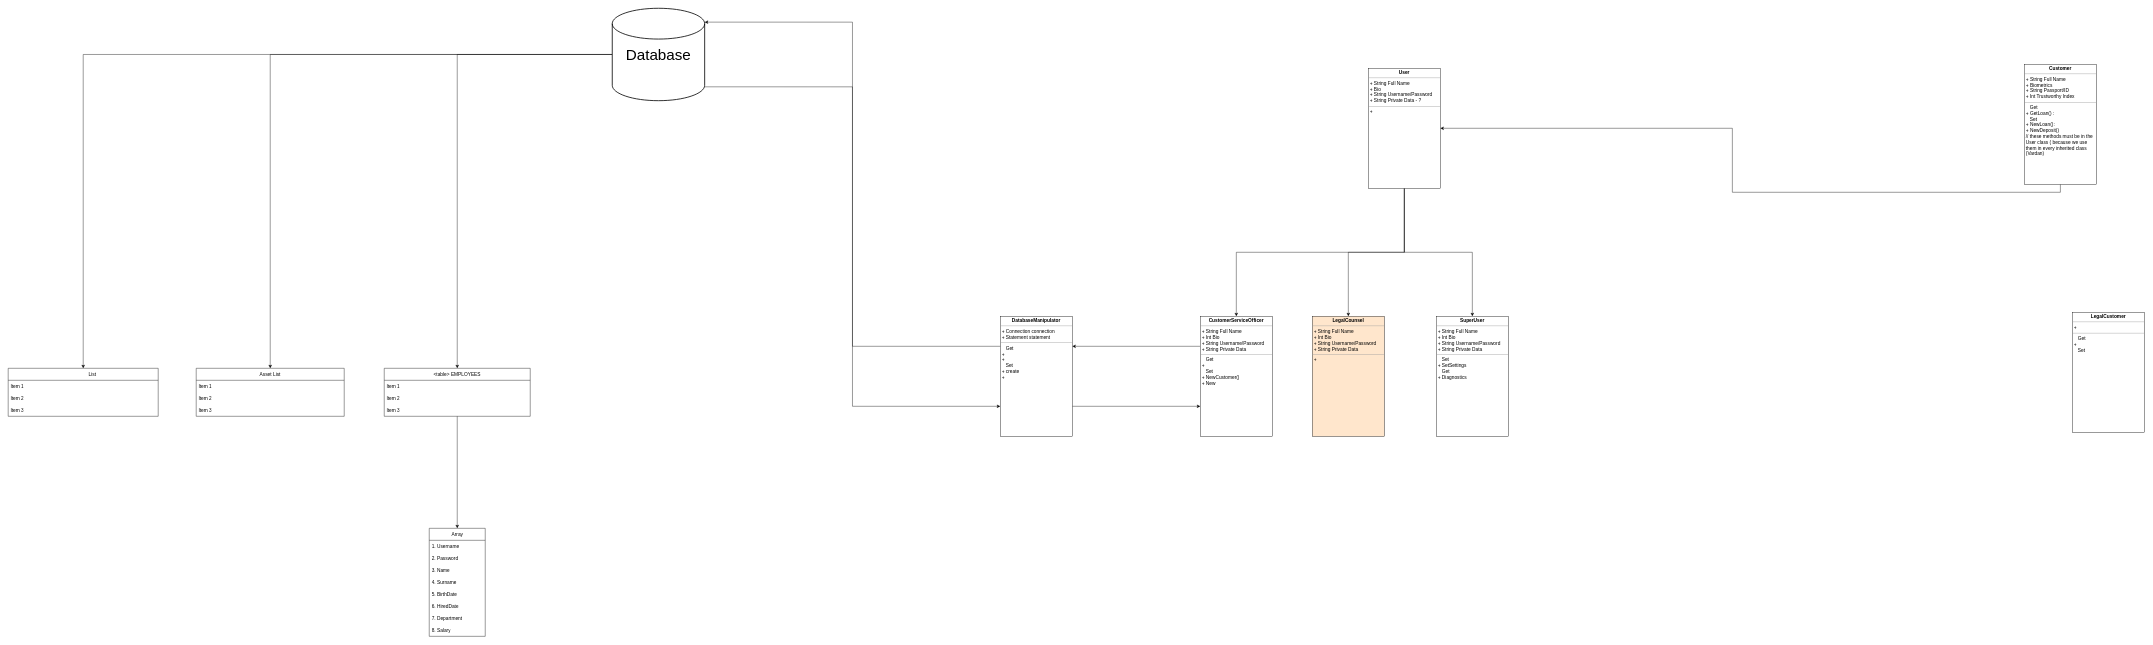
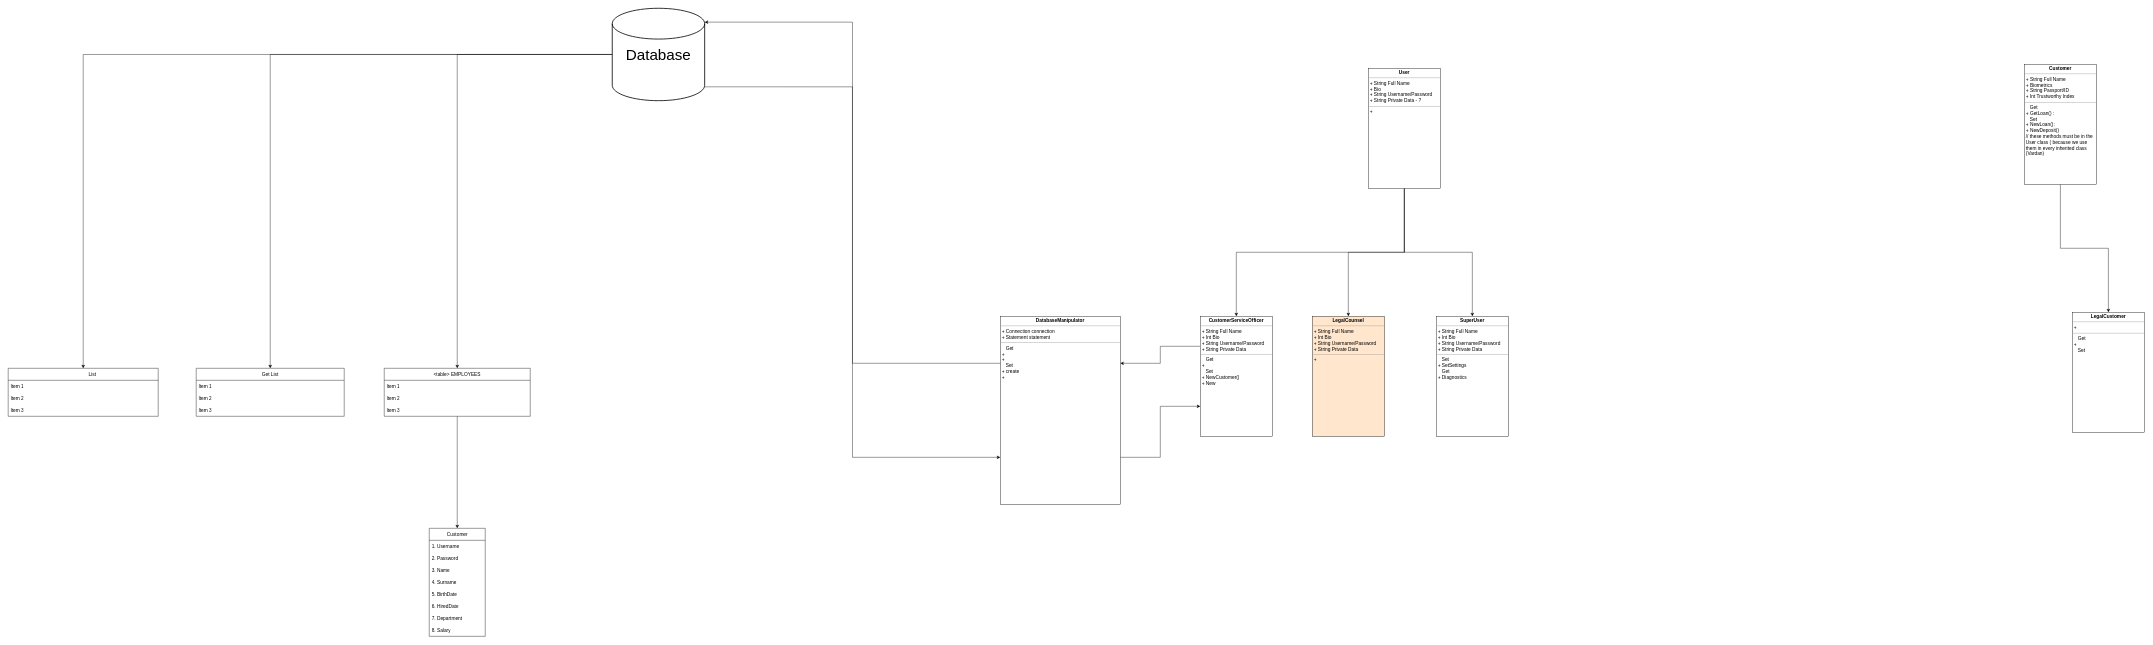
- <mxCell id="15" style="edgeStyle=orthogonalEdgeStyle;rounded=0;orthogonalLoop=1;jettySize=auto;html=1;exitX=0.5;exitY=1;exitDx=0;exitDy=0;" edge="1" parent="1" source="16" target="10"><mxGeometry relative="1" as="geometry" /></mxCell>
+ <mxCell id="15" style="edgeStyle=orthogonalEdgeStyle;rounded=0;orthogonalLoop=1;jettySize=auto;html=1;exitX=0.5;exitY=1;exitDx=0;exitDy=0;" edge="1" parent="1" source="16" target="17"><mxGeometry relative="1" as="geometry" /></mxCell>
- <mxCell id="23" value="Asset List" style="swimlane;fontStyle=0;childLayout=stackLayout;horizontal=1;startSize=30;horizontalStack=0;resizeParent=1;resizeParentMax=0;resizeLast=0;collapsible=1;marginBottom=0;whiteSpace=wrap;html=1;" vertex="1" parent="1"><mxGeometry x="490" y="920" width="370" height="120" as="geometry" /></mxCell>
+ <mxCell id="23" value="Get List" style="swimlane;fontStyle=0;childLayout=stackLayout;horizontal=1;startSize=30;horizontalStack=0;resizeParent=1;resizeParentMax=0;resizeLast=0;collapsible=1;marginBottom=0;whiteSpace=wrap;html=1;" vertex="1" parent="1"><mxGeometry x="490" y="920" width="370" height="120" as="geometry" /></mxCell>
- <mxCell id="41" value="&lt;p style=&quot;margin:0px;margin-top:4px;text-align:center;&quot;&gt;&lt;b&gt;DatabaseManipulator&lt;/b&gt;&lt;/p&gt;&lt;hr size=&quot;1&quot;&gt;&lt;p style=&quot;margin:0px;margin-left:4px;&quot;&gt;+ Connection connection&lt;/p&gt;&lt;p style=&quot;margin:0px;margin-left:4px;&quot;&gt;+ Statement statement&lt;/p&gt;&lt;hr size=&quot;1&quot;&gt;&lt;p style=&quot;margin:0px;margin-left:4px;&quot;&gt;&amp;nbsp; &amp;nbsp;Get&lt;/p&gt;&lt;p style=&quot;margin:0px;margin-left:4px;&quot;&gt;+&amp;nbsp;&lt;/p&gt;&lt;p style=&quot;margin:0px;margin-left:4px;&quot;&gt;+&amp;nbsp;&lt;/p&gt;&lt;p style=&quot;margin:0px;margin-left:4px;&quot;&gt;&amp;nbsp; &amp;nbsp;Set&lt;/p&gt;&lt;p style=&quot;border-color: var(--border-color); margin: 0px 0px 0px 4px;&quot;&gt;+ create&lt;/p&gt;&lt;p style=&quot;border-color: var(--border-color); margin: 0px 0px 0px 4px;&quot;&gt;+&amp;nbsp;&lt;/p&gt;&lt;p style=&quot;margin:0px;margin-left:4px;&quot;&gt;&lt;br&gt;&lt;/p&gt;" style="verticalAlign=top;align=left;overflow=fill;html=1;whiteSpace=wrap;" vertex="1" parent="1"><mxGeometry x="2500" y="790" width="180" height="300" as="geometry" /></mxCell>
+ <mxCell id="41" value="&lt;p style=&quot;margin:0px;margin-top:4px;text-align:center;&quot;&gt;&lt;b&gt;DatabaseManipulator&lt;/b&gt;&lt;/p&gt;&lt;hr size=&quot;1&quot;&gt;&lt;p style=&quot;margin:0px;margin-left:4px;&quot;&gt;+ Connection connection&lt;/p&gt;&lt;p style=&quot;margin:0px;margin-left:4px;&quot;&gt;+ Statement statement&lt;/p&gt;&lt;hr size=&quot;1&quot;&gt;&lt;p style=&quot;margin:0px;margin-left:4px;&quot;&gt;&amp;nbsp; &amp;nbsp;Get&lt;/p&gt;&lt;p style=&quot;margin:0px;margin-left:4px;&quot;&gt;+&amp;nbsp;&lt;/p&gt;&lt;p style=&quot;margin:0px;margin-left:4px;&quot;&gt;+&amp;nbsp;&lt;/p&gt;&lt;p style=&quot;margin:0px;margin-left:4px;&quot;&gt;&amp;nbsp; &amp;nbsp;Set&lt;/p&gt;&lt;p style=&quot;border-color: var(--border-color); margin: 0px 0px 0px 4px;&quot;&gt;+ create&lt;/p&gt;&lt;p style=&quot;border-color: var(--border-color); margin: 0px 0px 0px 4px;&quot;&gt;+&amp;nbsp;&lt;/p&gt;&lt;p style=&quot;margin:0px;margin-left:4px;&quot;&gt;&lt;br&gt;&lt;/p&gt;" style="verticalAlign=top;align=left;overflow=fill;html=1;whiteSpace=wrap;" vertex="1" parent="1"><mxGeometry x="2500" y="790" width="300" height="470" as="geometry" /></mxCell>
- <mxCell id="31" value="Array" style="swimlane;fontStyle=0;childLayout=stackLayout;horizontal=1;startSize=30;horizontalStack=0;resizeParent=1;resizeParentMax=0;resizeLast=0;collapsible=1;marginBottom=0;whiteSpace=wrap;html=1;" vertex="1" parent="1"><mxGeometry x="1072.5" y="1320" width="140" height="270" as="geometry" /></mxCell>
+ <mxCell id="31" value="Customer" style="swimlane;fontStyle=0;childLayout=stackLayout;horizontal=1;startSize=30;horizontalStack=0;resizeParent=1;resizeParentMax=0;resizeLast=0;collapsible=1;marginBottom=0;whiteSpace=wrap;html=1;" vertex="1" parent="1"><mxGeometry x="1072.5" y="1320" width="140" height="270" as="geometry" /></mxCell>
